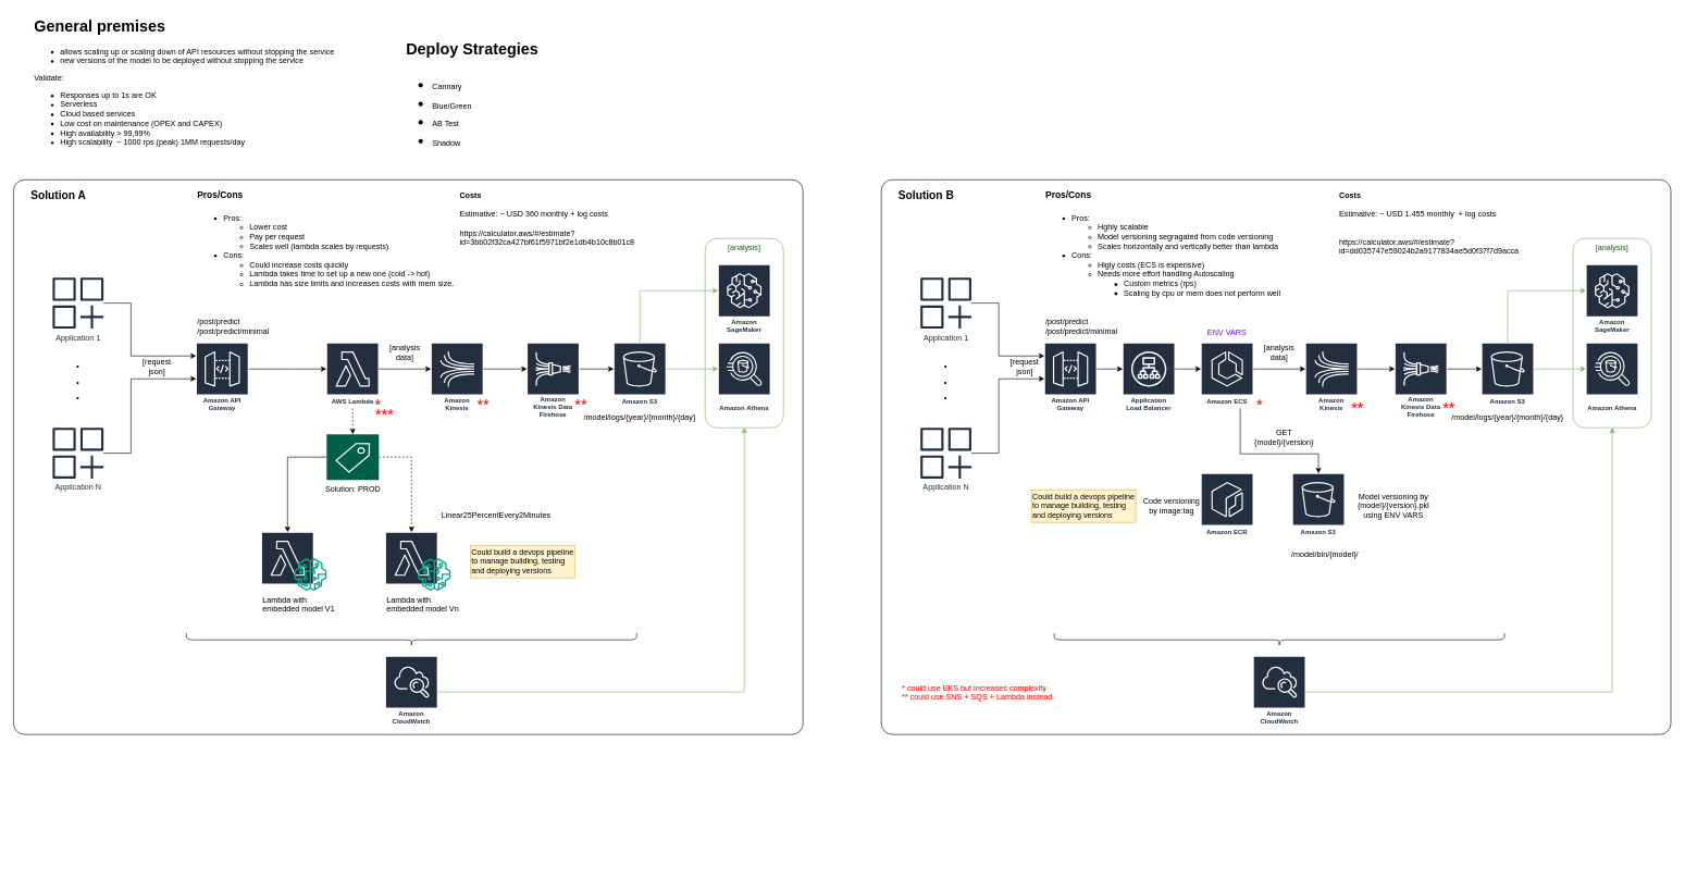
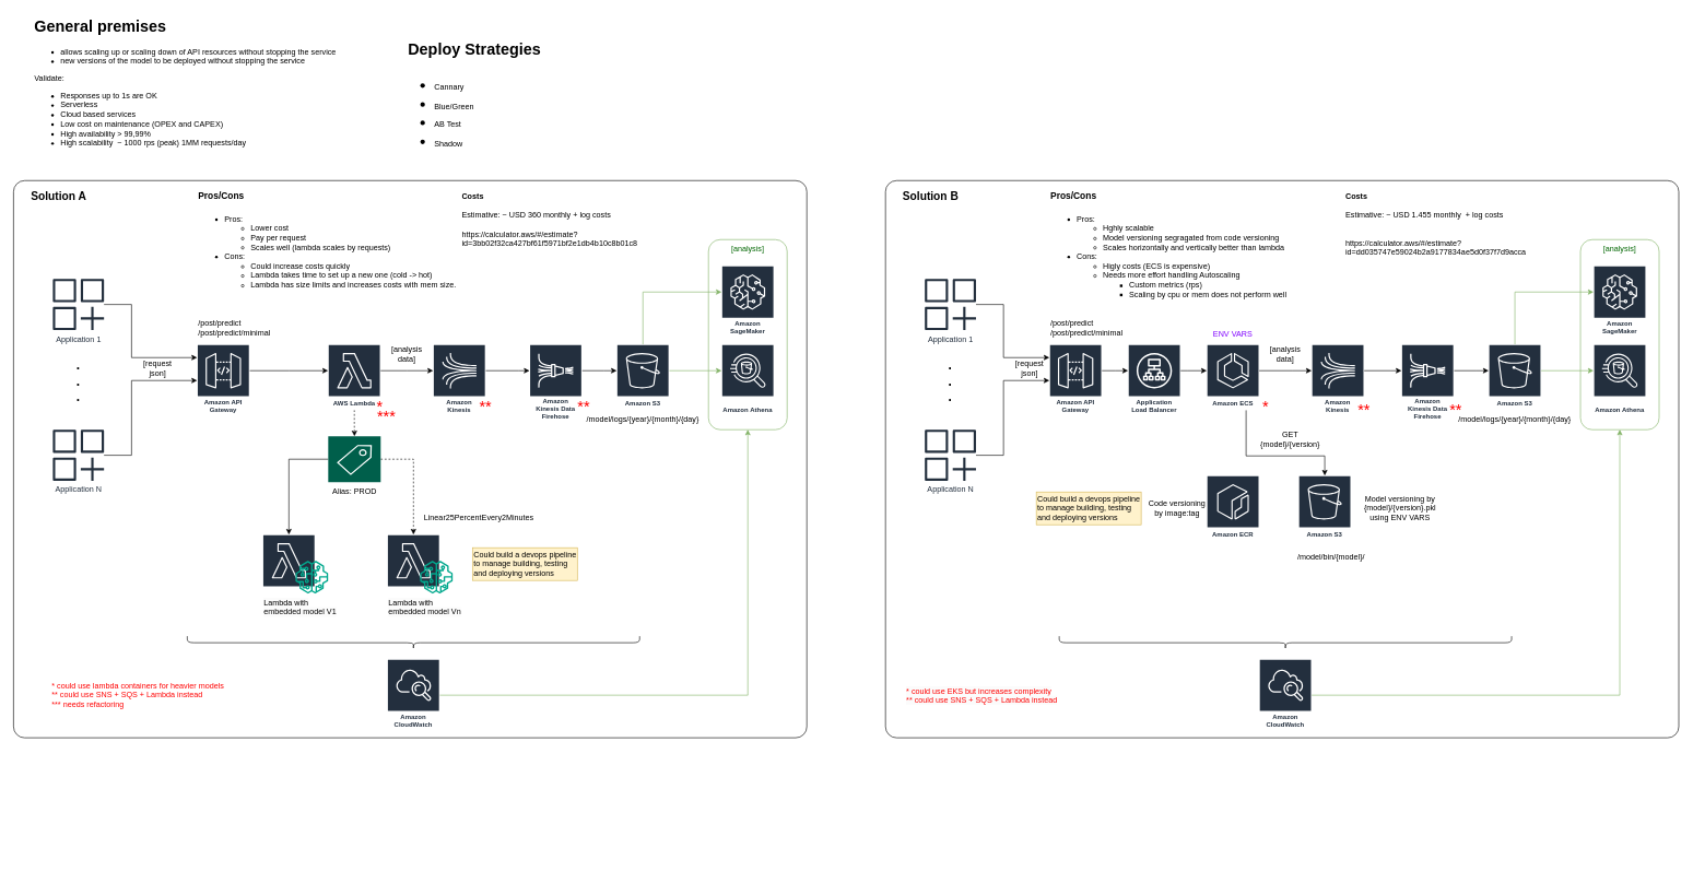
- <mxCell id="37" value="Solution: PROD" style="sketch=0;pointerEvents=1;shadow=0;dashed=0;html=1;strokeColor=none;fillColor=#005F4B;labelPosition=center;verticalLabelPosition=bottom;verticalAlign=top;align=center;outlineConnect=0;shape=mxgraph.veeam2.tag;" parent="1" vertex="1"><mxGeometry x="500" y="665" width="80" height="70" as="geometry" /></mxCell>
+ <mxCell id="37" value="Alias: PROD" style="sketch=0;pointerEvents=1;shadow=0;dashed=0;html=1;strokeColor=none;fillColor=#005F4B;labelPosition=center;verticalLabelPosition=bottom;verticalAlign=top;align=center;outlineConnect=0;shape=mxgraph.veeam2.tag;" parent="1" vertex="1"><mxGeometry x="500" y="665" width="80" height="70" as="geometry" /></mxCell>
- <mxCell id="41" value="Linear25PercentEvery2Minutes" style="text;html=1;align=center;verticalAlign=middle;whiteSpace=wrap;rounded=0;" parent="1" vertex="1"><mxGeometry x="670" y="775" width="180" height="30" as="geometry" /></mxCell>
+ <mxCell id="41" value="Linear25PercentEvery2Minutes" style="text;html=1;align=center;verticalAlign=middle;whiteSpace=wrap;rounded=0;" parent="1" vertex="1"><mxGeometry x="640" y="775" width="180" height="30" as="geometry" /></mxCell>
+ <mxCell id="43" value="&lt;font style=&quot;color: rgb(255, 0, 0);&quot;&gt;* could use lambda containers for heavier models&lt;/font&gt;&lt;div style=&quot;text-align: left;&quot;&gt;&lt;font style=&quot;color: rgb(255, 0, 0);&quot;&gt;** could use SNS + SQS + Lambda instead&lt;/font&gt;&lt;/div&gt;&lt;div style=&quot;text-align: left;&quot;&gt;&lt;font style=&quot;color: rgb(255, 0, 0);&quot;&gt;*** needs refactoring&lt;/font&gt;&lt;/div&gt;" style="text;html=1;align=center;verticalAlign=middle;whiteSpace=wrap;rounded=0;" parent="1" vertex="1"><mxGeometry x="70" y="1020" width="280" height="80" as="geometry" /></mxCell>
